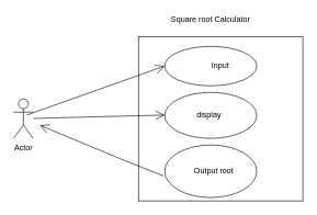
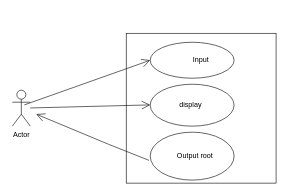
- <mxCell id="13" value="Square root Calculator" style="text;html=1;strokeColor=none;fillColor=none;align=center;verticalAlign=middle;whiteSpace=wrap;rounded=0;" vertex="1" parent="1"><mxGeometry x="225" y="20" width="190" height="20" as="geometry" /></mxCell>
